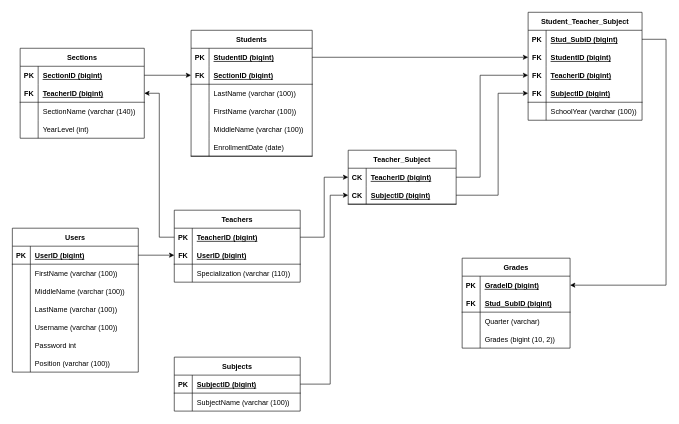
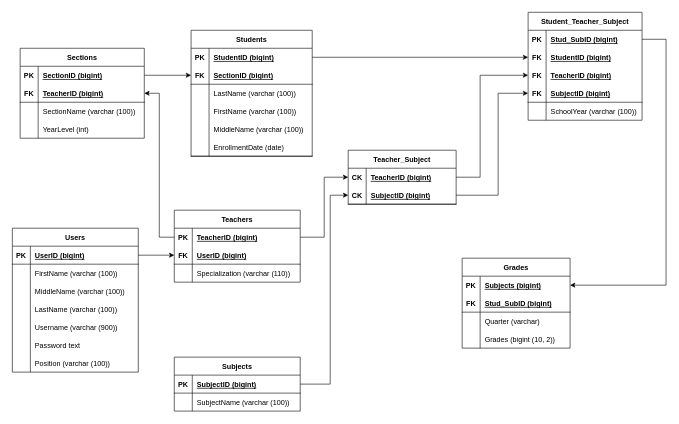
- <mxCell id="72" value="SectionName (varchar (140))" style="shape=partialRectangle;connectable=0;fillColor=none;top=0;left=0;bottom=0;right=0;align=left;spacingLeft=6;overflow=hidden;" parent="70" vertex="1"><mxGeometry x="30" width="177" height="30" as="geometry"><mxRectangle width="177" height="30" as="alternateBounds" /></mxGeometry></mxCell>
+ <mxCell id="72" value="SectionName (varchar (100))" style="shape=partialRectangle;connectable=0;fillColor=none;top=0;left=0;bottom=0;right=0;align=left;spacingLeft=6;overflow=hidden;" parent="70" vertex="1"><mxGeometry x="30" width="177" height="30" as="geometry"><mxRectangle width="177" height="30" as="alternateBounds" /></mxGeometry></mxCell>
- <mxCell id="31" value="GradeID (bigint)" style="shape=partialRectangle;connectable=0;fillColor=none;top=0;left=0;bottom=0;right=0;align=left;spacingLeft=6;fontStyle=5;overflow=hidden;" parent="29" vertex="1"><mxGeometry x="30" width="150" height="30" as="geometry"><mxRectangle width="150" height="30" as="alternateBounds" /></mxGeometry></mxCell>
+ <mxCell id="31" value="Subjects (bigint)" style="shape=partialRectangle;connectable=0;fillColor=none;top=0;left=0;bottom=0;right=0;align=left;spacingLeft=6;fontStyle=5;overflow=hidden;" parent="29" vertex="1"><mxGeometry x="30" width="150" height="30" as="geometry"><mxRectangle width="150" height="30" as="alternateBounds" /></mxGeometry></mxCell>
- <mxCell id="56" value="Username (varchar (100))" style="shape=partialRectangle;connectable=0;fillColor=none;top=0;left=0;bottom=0;right=0;align=left;spacingLeft=6;overflow=hidden;" parent="54" vertex="1"><mxGeometry x="30" width="180" height="30" as="geometry"><mxRectangle width="180" height="30" as="alternateBounds" /></mxGeometry></mxCell>
+ <mxCell id="56" value="Username (varchar (900))" style="shape=partialRectangle;connectable=0;fillColor=none;top=0;left=0;bottom=0;right=0;align=left;spacingLeft=6;overflow=hidden;" parent="54" vertex="1"><mxGeometry x="30" width="180" height="30" as="geometry"><mxRectangle width="180" height="30" as="alternateBounds" /></mxGeometry></mxCell>
- <mxCell id="59" value="Password int" style="shape=partialRectangle;connectable=0;fillColor=none;top=0;left=0;bottom=0;right=0;align=left;spacingLeft=6;overflow=hidden;" parent="57" vertex="1"><mxGeometry x="30" width="180" height="30" as="geometry"><mxRectangle width="180" height="30" as="alternateBounds" /></mxGeometry></mxCell>
+ <mxCell id="59" value="Password text" style="shape=partialRectangle;connectable=0;fillColor=none;top=0;left=0;bottom=0;right=0;align=left;spacingLeft=6;overflow=hidden;" parent="57" vertex="1"><mxGeometry x="30" width="180" height="30" as="geometry"><mxRectangle width="180" height="30" as="alternateBounds" /></mxGeometry></mxCell>
